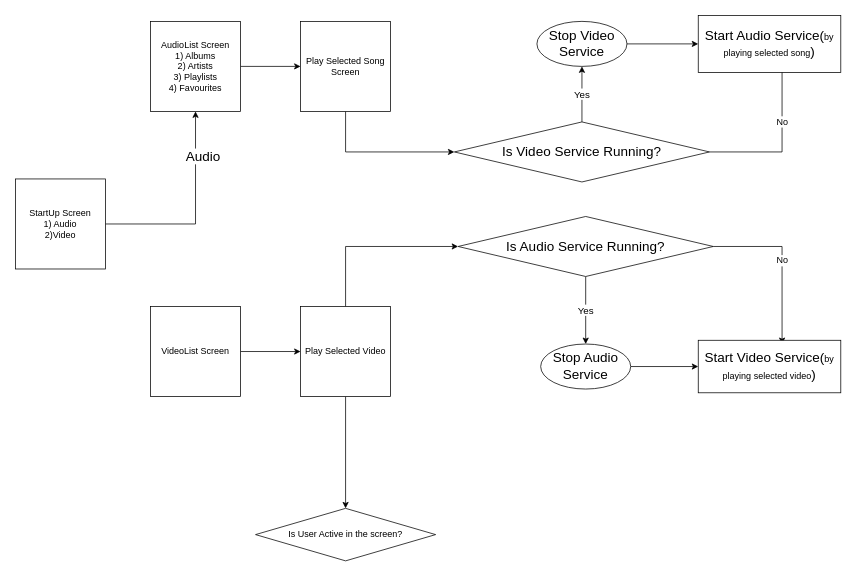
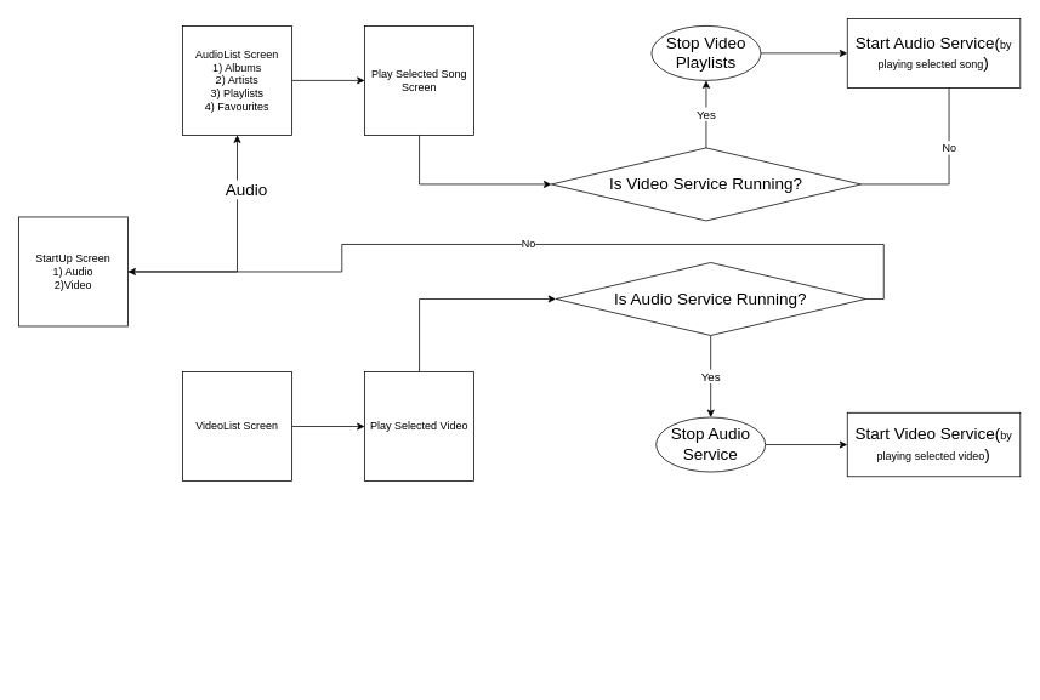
- <mxCell id="24" value="Stop Video Service" style="ellipse;whiteSpace=wrap;html=1;fontSize=18;" parent="1" vertex="1"><mxGeometry x="715" y="28" width="120" height="60" as="geometry" /></mxCell>
+ <mxCell id="24" value="Stop Video Playlists" style="ellipse;whiteSpace=wrap;html=1;fontSize=18;" parent="1" vertex="1"><mxGeometry x="715" y="28" width="120" height="60" as="geometry" /></mxCell>
- <mxCell id="14" value="No" style="edgeStyle=orthogonalEdgeStyle;rounded=0;orthogonalLoop=1;jettySize=auto;html=1;exitX=1;exitY=0.5;exitDx=0;exitDy=0;entryX=0.588;entryY=0.071;entryDx=0;entryDy=0;entryPerimeter=0;fontSize=12;" parent="1" source="15" target="18" edge="1"><mxGeometry relative="1" as="geometry" /></mxCell>
+ <mxCell id="14" value="No" style="edgeStyle=orthogonalEdgeStyle;rounded=0;orthogonalLoop=1;jettySize=auto;html=1;exitX=1;exitY=0.5;exitDx=0;exitDy=0;fontSize=12;" parent="1" source="15" target="3" edge="1"><mxGeometry relative="1" as="geometry" /></mxCell>
- <mxCell id="11" value="" style="edgeStyle=orthogonalEdgeStyle;rounded=0;orthogonalLoop=1;jettySize=auto;html=1;fontSize=12;" parent="1" source="12" target="19" edge="1"><mxGeometry relative="1" as="geometry" /></mxCell>
- <mxCell id="19" value="Is User Active in the screen?" style="rhombus;whiteSpace=wrap;html=1;" parent="1" vertex="1"><mxGeometry x="340" y="677" width="240" height="70" as="geometry" /></mxCell>
